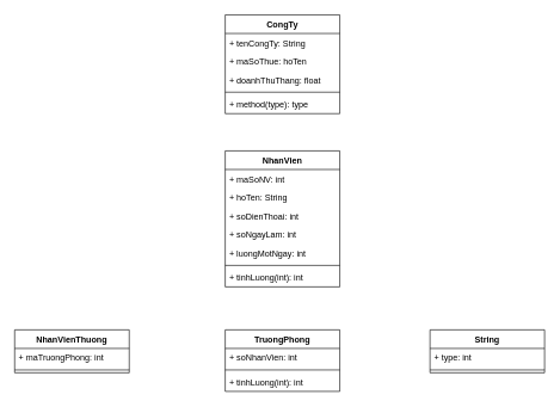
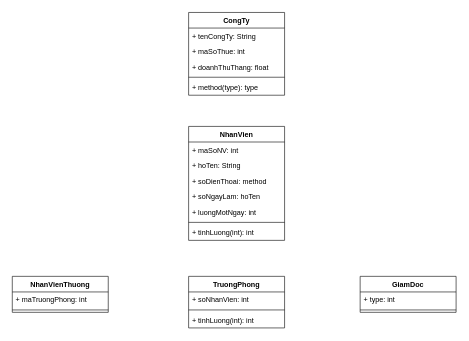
- <mxCell id="4" value="+ maSoThue: hoTen" style="text;strokeColor=none;fillColor=none;align=left;verticalAlign=top;spacingLeft=4;spacingRight=4;overflow=hidden;rotatable=0;points=[[0,0.5],[1,0.5]];portConstraint=eastwest;" vertex="1" parent="2"><mxGeometry y="52" width="160" height="26" as="geometry" /></mxCell>
+ <mxCell id="4" value="+ maSoThue: int" style="text;strokeColor=none;fillColor=none;align=left;verticalAlign=top;spacingLeft=4;spacingRight=4;overflow=hidden;rotatable=0;points=[[0,0.5],[1,0.5]];portConstraint=eastwest;" vertex="1" parent="2"><mxGeometry y="52" width="160" height="26" as="geometry" /></mxCell>
- <mxCell id="11" value="+ soDienThoai: int" style="text;strokeColor=none;fillColor=none;align=left;verticalAlign=top;spacingLeft=4;spacingRight=4;overflow=hidden;rotatable=0;points=[[0,0.5],[1,0.5]];portConstraint=eastwest;" vertex="1" parent="8"><mxGeometry y="78" width="160" height="26" as="geometry" /></mxCell>
+ <mxCell id="11" value="+ soDienThoai: method" style="text;strokeColor=none;fillColor=none;align=left;verticalAlign=top;spacingLeft=4;spacingRight=4;overflow=hidden;rotatable=0;points=[[0,0.5],[1,0.5]];portConstraint=eastwest;" vertex="1" parent="8"><mxGeometry y="78" width="160" height="26" as="geometry" /></mxCell>
- <mxCell id="12" value="+ soNgayLam: int" style="text;strokeColor=none;fillColor=none;align=left;verticalAlign=top;spacingLeft=4;spacingRight=4;overflow=hidden;rotatable=0;points=[[0,0.5],[1,0.5]];portConstraint=eastwest;" vertex="1" parent="8"><mxGeometry y="104" width="160" height="26" as="geometry" /></mxCell>
+ <mxCell id="12" value="+ soNgayLam: hoTen" style="text;strokeColor=none;fillColor=none;align=left;verticalAlign=top;spacingLeft=4;spacingRight=4;overflow=hidden;rotatable=0;points=[[0,0.5],[1,0.5]];portConstraint=eastwest;" vertex="1" parent="8"><mxGeometry y="104" width="160" height="26" as="geometry" /></mxCell>
- <mxCell id="19" value="String" style="swimlane;fontStyle=1;align=center;verticalAlign=top;childLayout=stackLayout;horizontal=1;startSize=26;horizontalStack=0;resizeParent=1;resizeParentMax=0;resizeLast=0;collapsible=1;marginBottom=0;" vertex="1" parent="1"><mxGeometry x="600" y="460" width="160" height="60" as="geometry" /></mxCell>
+ <mxCell id="19" value="GiamDoc" style="swimlane;fontStyle=1;align=center;verticalAlign=top;childLayout=stackLayout;horizontal=1;startSize=26;horizontalStack=0;resizeParent=1;resizeParentMax=0;resizeLast=0;collapsible=1;marginBottom=0;" vertex="1" parent="1"><mxGeometry x="600" y="460" width="160" height="60" as="geometry" /></mxCell>
